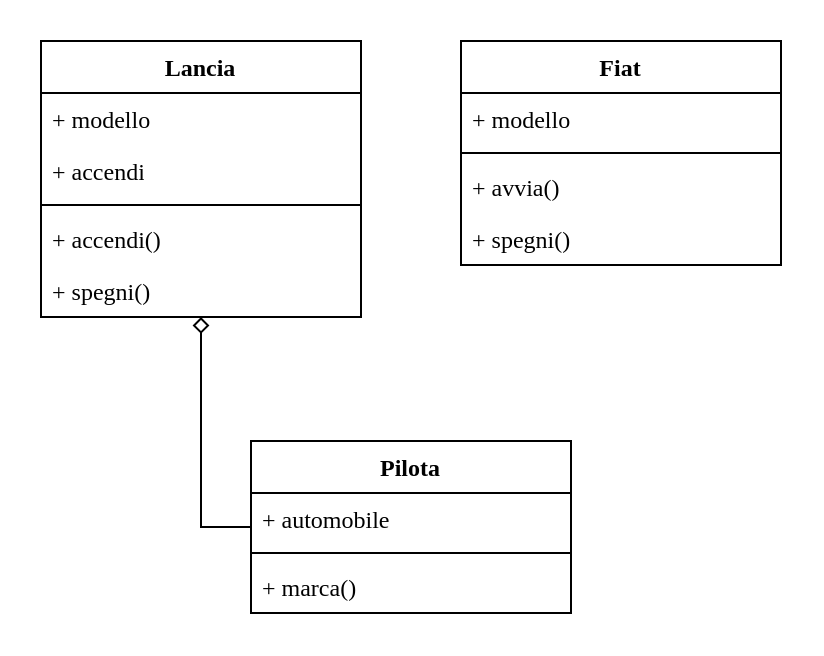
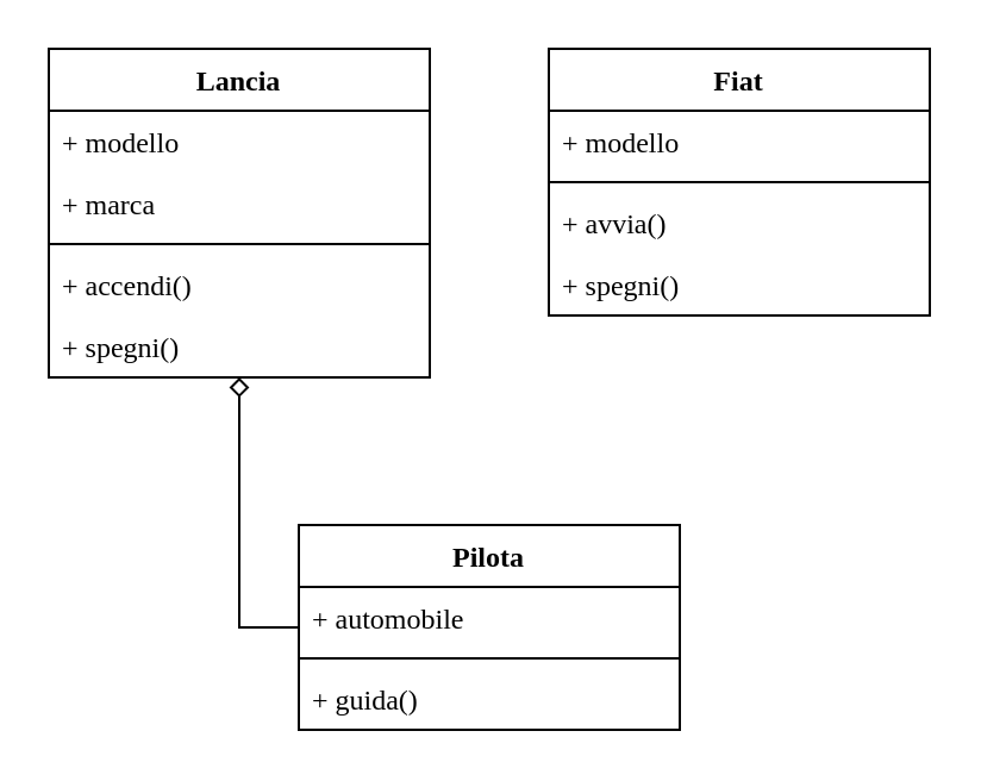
- <mxCell id="4" value="+ accendi" style="text;strokeColor=none;fillColor=none;align=left;verticalAlign=top;spacingLeft=4;spacingRight=4;overflow=hidden;rotatable=0;points=[[0,0.5],[1,0.5]];portConstraint=eastwest;whiteSpace=wrap;html=1;fontFamily=Menlo;" vertex="1" parent="2"><mxGeometry y="52" width="160" height="26" as="geometry" /></mxCell>
+ <mxCell id="4" value="+ marca" style="text;strokeColor=none;fillColor=none;align=left;verticalAlign=top;spacingLeft=4;spacingRight=4;overflow=hidden;rotatable=0;points=[[0,0.5],[1,0.5]];portConstraint=eastwest;whiteSpace=wrap;html=1;fontFamily=Menlo;" vertex="1" parent="2"><mxGeometry y="52" width="160" height="26" as="geometry" /></mxCell>
- <mxCell id="17" value="+ marca()" style="text;strokeColor=none;fillColor=none;align=left;verticalAlign=top;spacingLeft=4;spacingRight=4;overflow=hidden;rotatable=0;points=[[0,0.5],[1,0.5]];portConstraint=eastwest;whiteSpace=wrap;html=1;fontFamily=Menlo;" vertex="1" parent="14"><mxGeometry y="60" width="160" height="26" as="geometry" /></mxCell>
+ <mxCell id="17" value="+ guida()" style="text;strokeColor=none;fillColor=none;align=left;verticalAlign=top;spacingLeft=4;spacingRight=4;overflow=hidden;rotatable=0;points=[[0,0.5],[1,0.5]];portConstraint=eastwest;whiteSpace=wrap;html=1;fontFamily=Menlo;" vertex="1" parent="14"><mxGeometry y="60" width="160" height="26" as="geometry" /></mxCell>
